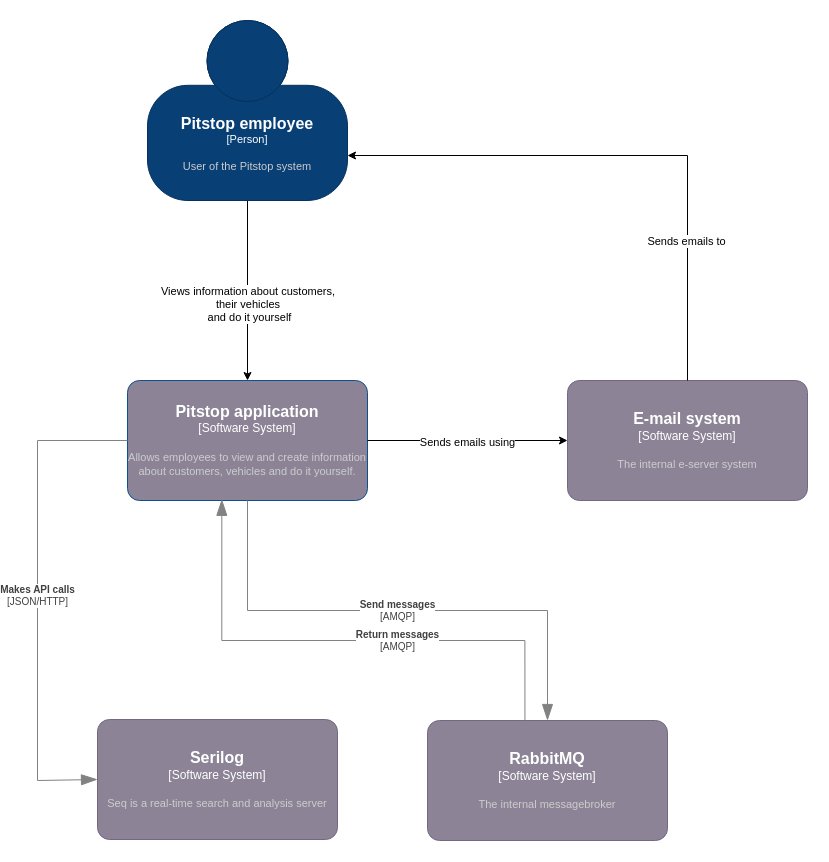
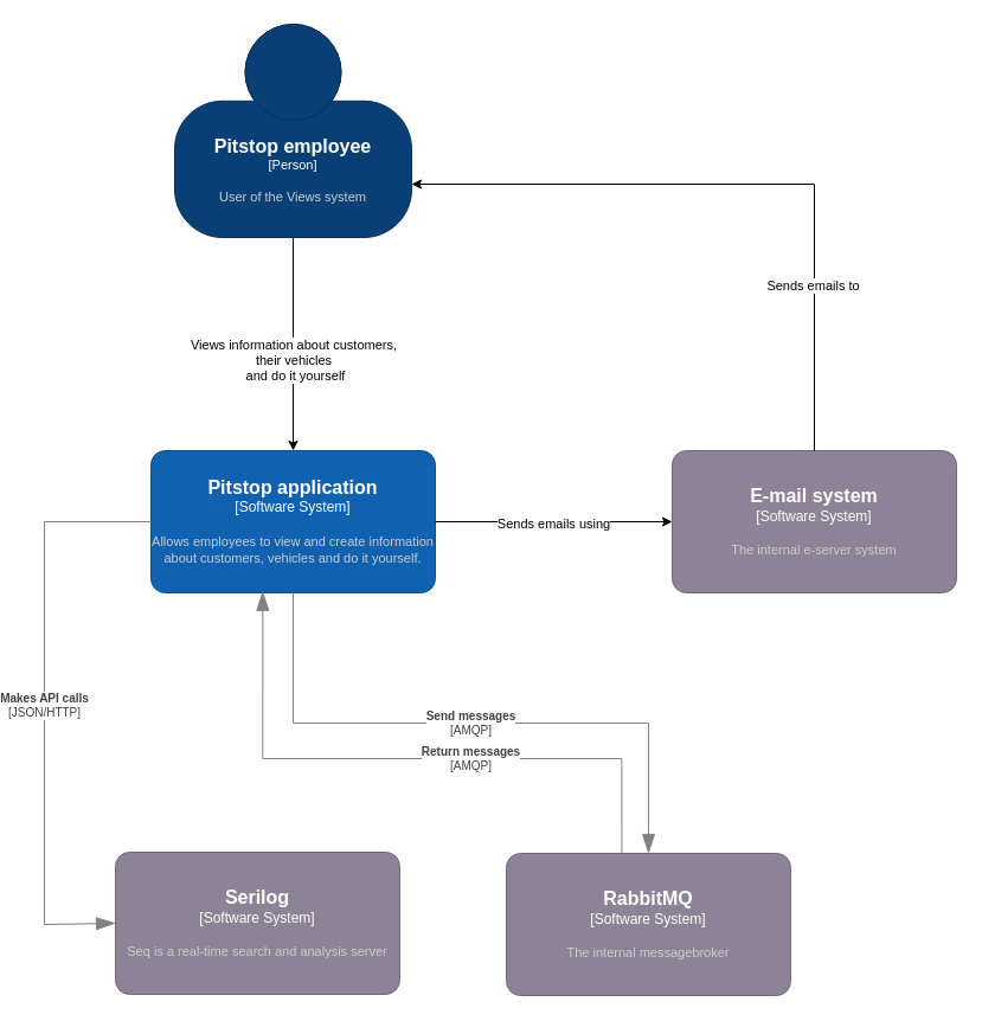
- <mxCell id="4" value="&lt;font style=&quot;font-size: 16px&quot;&gt;&lt;b&gt;Pitstop employee&lt;/b&gt;&lt;/font&gt;&lt;div&gt;[Person]&lt;/div&gt;&lt;br&gt;&lt;div&gt;&lt;font style=&quot;font-size: 11px&quot;&gt;&lt;font color=&quot;#cccccc&quot;&gt;User of the Pitstop system&lt;/font&gt;&lt;/div&gt;" style="html=1;fontSize=11;dashed=0;whiteSpace=wrap;fillColor=#083F75;strokeColor=#06315C;fontColor=#ffffff;shape=mxgraph.c4.person2;align=center;metaEdit=1;points=[[0.5,0,0],[1,0.5,0],[1,0.75,0],[0.75,1,0],[0.5,1,0],[0.25,1,0],[0,0.75,0],[0,0.5,0]];resizable=0;" parent="1" vertex="1"><mxGeometry x="130" width="200" height="180" as="geometry" y="20" /></mxCell>
+ <mxCell id="4" value="&lt;font style=&quot;font-size: 16px&quot;&gt;&lt;b&gt;Pitstop employee&lt;/b&gt;&lt;/font&gt;&lt;div&gt;[Person]&lt;/div&gt;&lt;br&gt;&lt;div&gt;&lt;font style=&quot;font-size: 11px&quot;&gt;&lt;font color=&quot;#cccccc&quot;&gt;User of the Views system&lt;/font&gt;&lt;/div&gt;" style="html=1;fontSize=11;dashed=0;whiteSpace=wrap;fillColor=#083F75;strokeColor=#06315C;fontColor=#ffffff;shape=mxgraph.c4.person2;align=center;metaEdit=1;points=[[0.5,0,0],[1,0.5,0],[1,0.75,0],[0.75,1,0],[0.5,1,0],[0.25,1,0],[0,0.75,0],[0,0.5,0]];resizable=0;" parent="1" vertex="1"><mxGeometry x="130" width="200" height="180" as="geometry" y="20" /></mxCell>
- <mxCell id="6" value="&lt;font style=&quot;font-size: 16px&quot;&gt;&lt;b&gt;Pitstop application&lt;/b&gt;&lt;/font&gt;&lt;div&gt;[Software System]&lt;/div&gt;&lt;br&gt;&lt;div&gt;&lt;font style=&quot;font-size: 11px&quot;&gt;&lt;font color=&quot;#cccccc&quot;&gt;Allows employees to view and create  information about customers, vehicles and do it yourself.&lt;/font&gt;&lt;/div&gt;" style="rounded=1;whiteSpace=wrap;html=1;labelBackgroundColor=none;fillColor=#8c8496;fontColor=#ffffff;align=center;arcSize=10;strokeColor=#0D5091;metaEdit=1;resizable=0;points=[[0.25,0,0],[0.5,0,0],[0.75,0,0],[1,0.25,0],[1,0.5,0],[1,0.75,0],[0.75,1,0],[0.5,1,0],[0.25,1,0],[0,0.75,0],[0,0.5,0],[0,0.25,0]];" parent="1" vertex="1"><mxGeometry x="110" y="380" width="240" height="120" as="geometry" /></mxCell>
+ <mxCell id="6" value="&lt;font style=&quot;font-size: 16px&quot;&gt;&lt;b&gt;Pitstop application&lt;/b&gt;&lt;/font&gt;&lt;div&gt;[Software System]&lt;/div&gt;&lt;br&gt;&lt;div&gt;&lt;font style=&quot;font-size: 11px&quot;&gt;&lt;font color=&quot;#cccccc&quot;&gt;Allows employees to view and create  information about customers, vehicles and do it yourself.&lt;/font&gt;&lt;/div&gt;" style="rounded=1;whiteSpace=wrap;html=1;labelBackgroundColor=none;fillColor=#1061B0;fontColor=#ffffff;align=center;arcSize=10;strokeColor=#0D5091;metaEdit=1;resizable=0;points=[[0.25,0,0],[0.5,0,0],[0.75,0,0],[1,0.25,0],[1,0.5,0],[1,0.75,0],[0.75,1,0],[0.5,1,0],[0.25,1,0],[0,0.75,0],[0,0.5,0],[0,0.25,0]];" parent="1" vertex="1"><mxGeometry x="110" y="380" width="240" height="120" as="geometry" /></mxCell>
